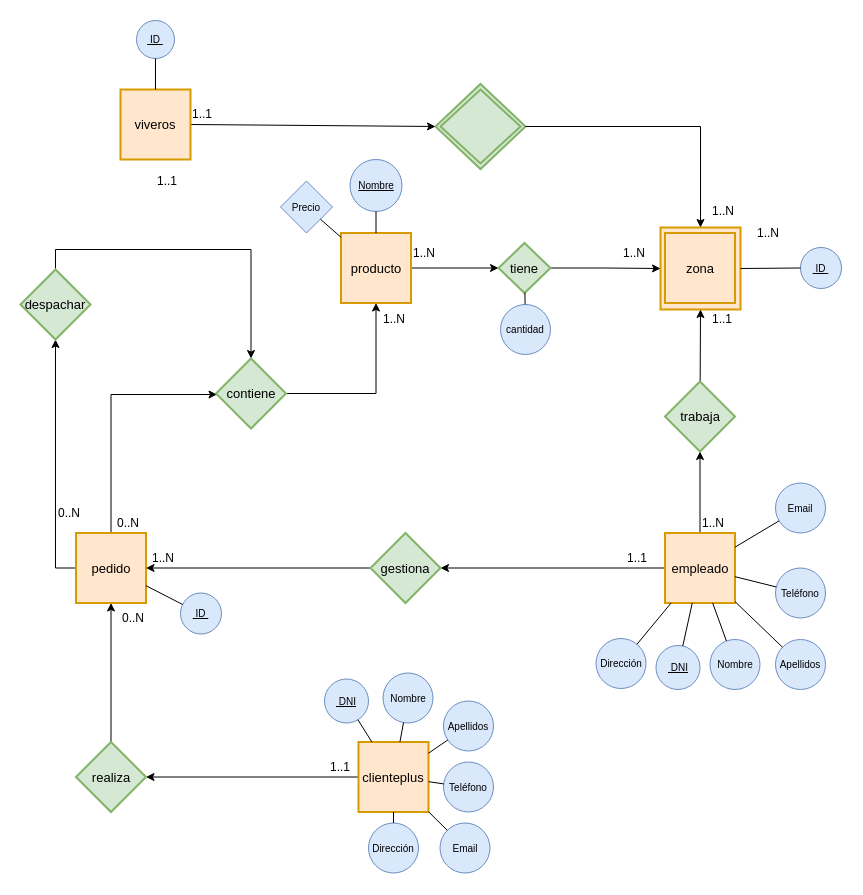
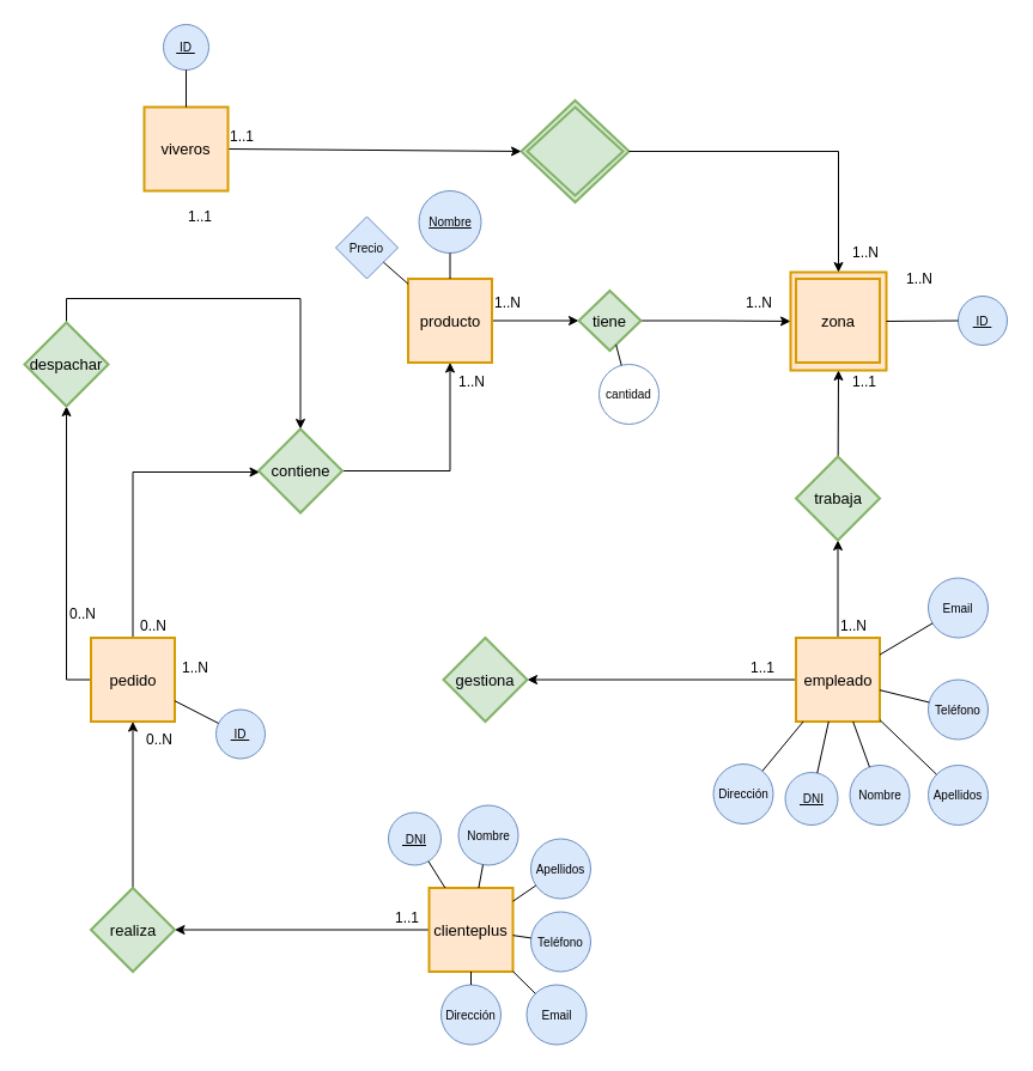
- <mxCell id="36" value="tiene" style="shape=rhombus;strokeWidth=2;fontSize=13;perimeter=rhombusPerimeter;whiteSpace=wrap;html=1;align=center;fillColor=#d5e8d4;strokeColor=#82b366;" parent="1" vertex="1"><mxGeometry x="498" y="242.5" width="52" height="50" as="geometry" /></mxCell>
+ <mxCell id="36" value="tiene" style="shape=rhombus;strokeWidth=2;fontSize=13;perimeter=rhombusPerimeter;whiteSpace=wrap;html=1;align=center;fillColor=#d5e8d4;strokeColor=#82b366;" parent="1" vertex="1"><mxGeometry x="483" y="242.5" width="52" height="50" as="geometry" /></mxCell>
- <mxCell id="38" value="cantidad" style="ellipse;whiteSpace=wrap;html=1;aspect=fixed;fontSize=10;fillColor=#dae8fc;strokeColor=#6c8ebf;" parent="1" vertex="1"><mxGeometry x="500" y="304" width="50" height="50" as="geometry" /></mxCell>
+ <mxCell id="38" value="cantidad" style="ellipse;whiteSpace=wrap;html=1;aspect=fixed;fontSize=10;fillColor=#ffffff;strokeColor=#6c8ebf;" parent="1" vertex="1"><mxGeometry x="500" y="304" width="50" height="50" as="geometry" /></mxCell>
- <mxCell id="41" style="edgeStyle=orthogonalEdgeStyle;rounded=0;orthogonalLoop=1;jettySize=auto;html=1;exitX=0;exitY=0.5;exitDx=0;exitDy=0;" parent="1" source="42" target="34" edge="1"><mxGeometry relative="1" as="geometry" /></mxCell>
